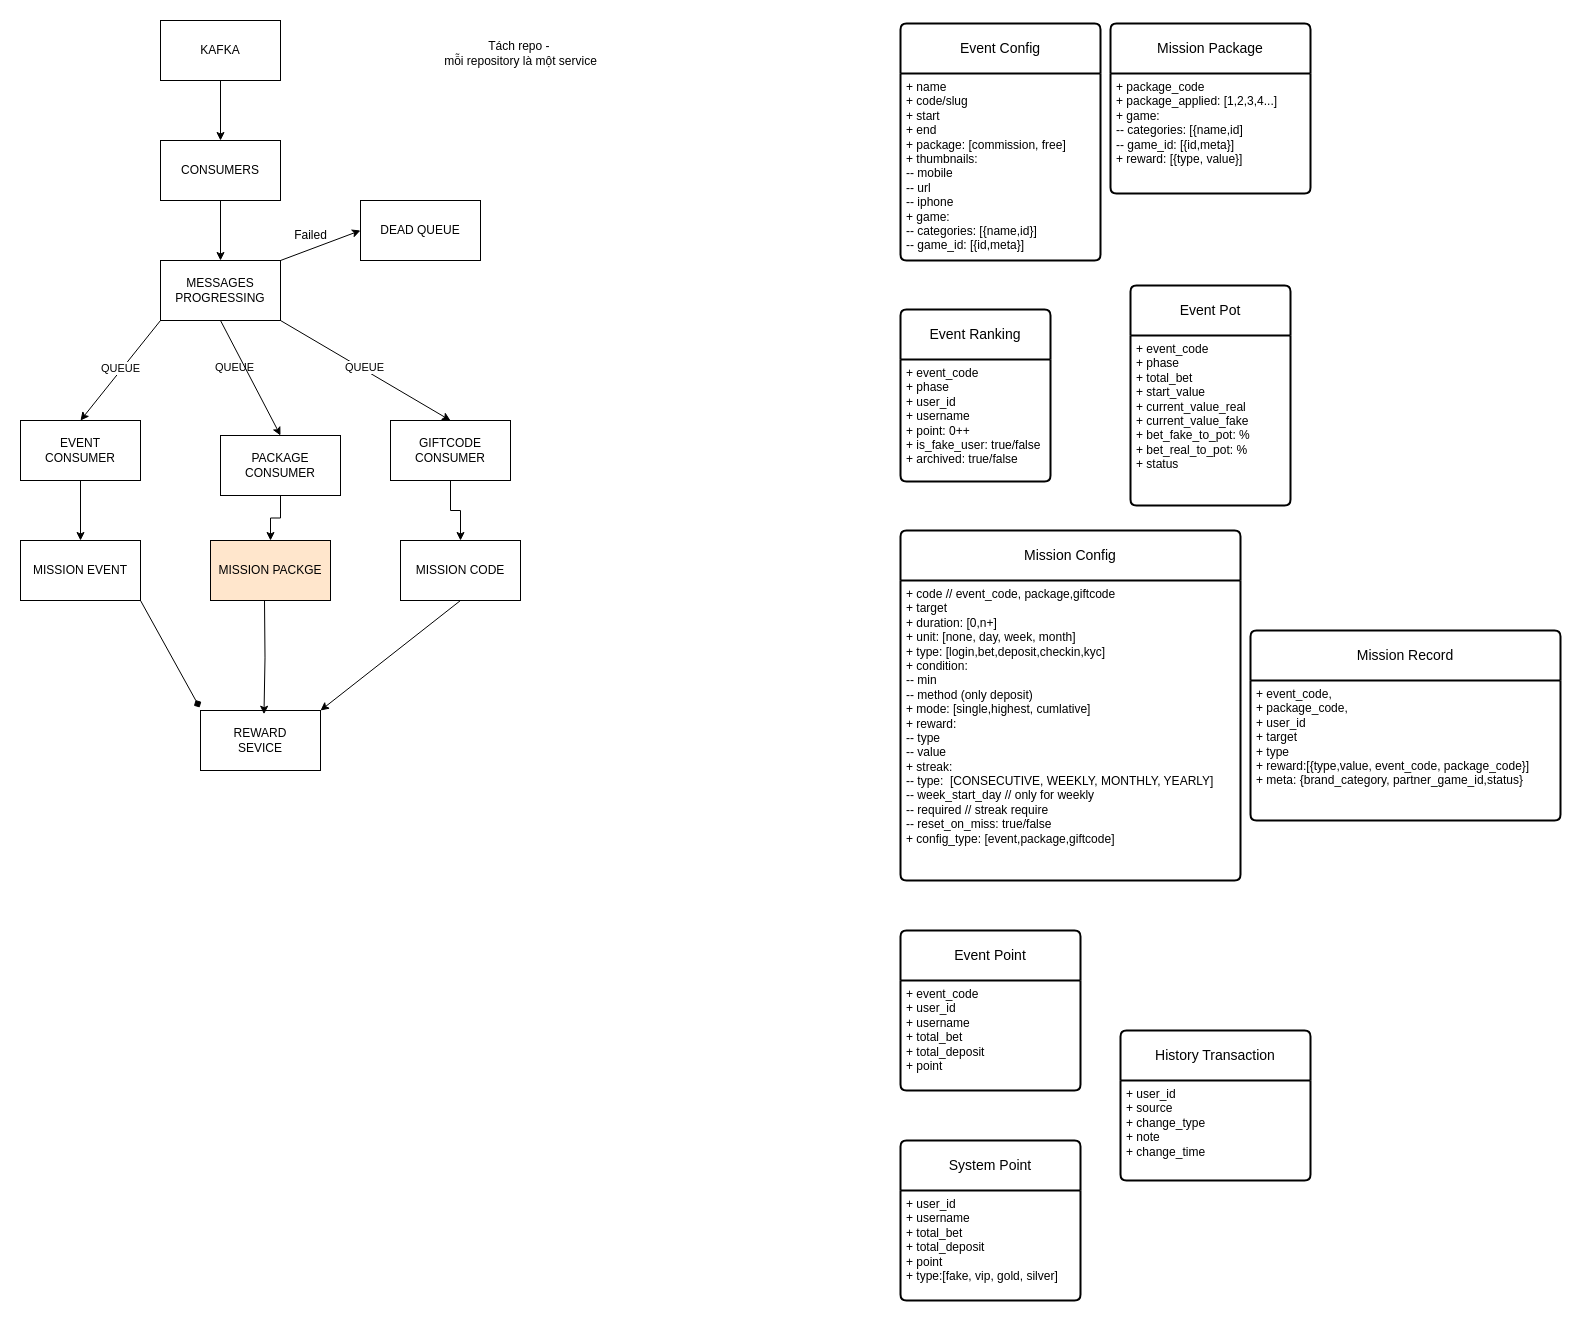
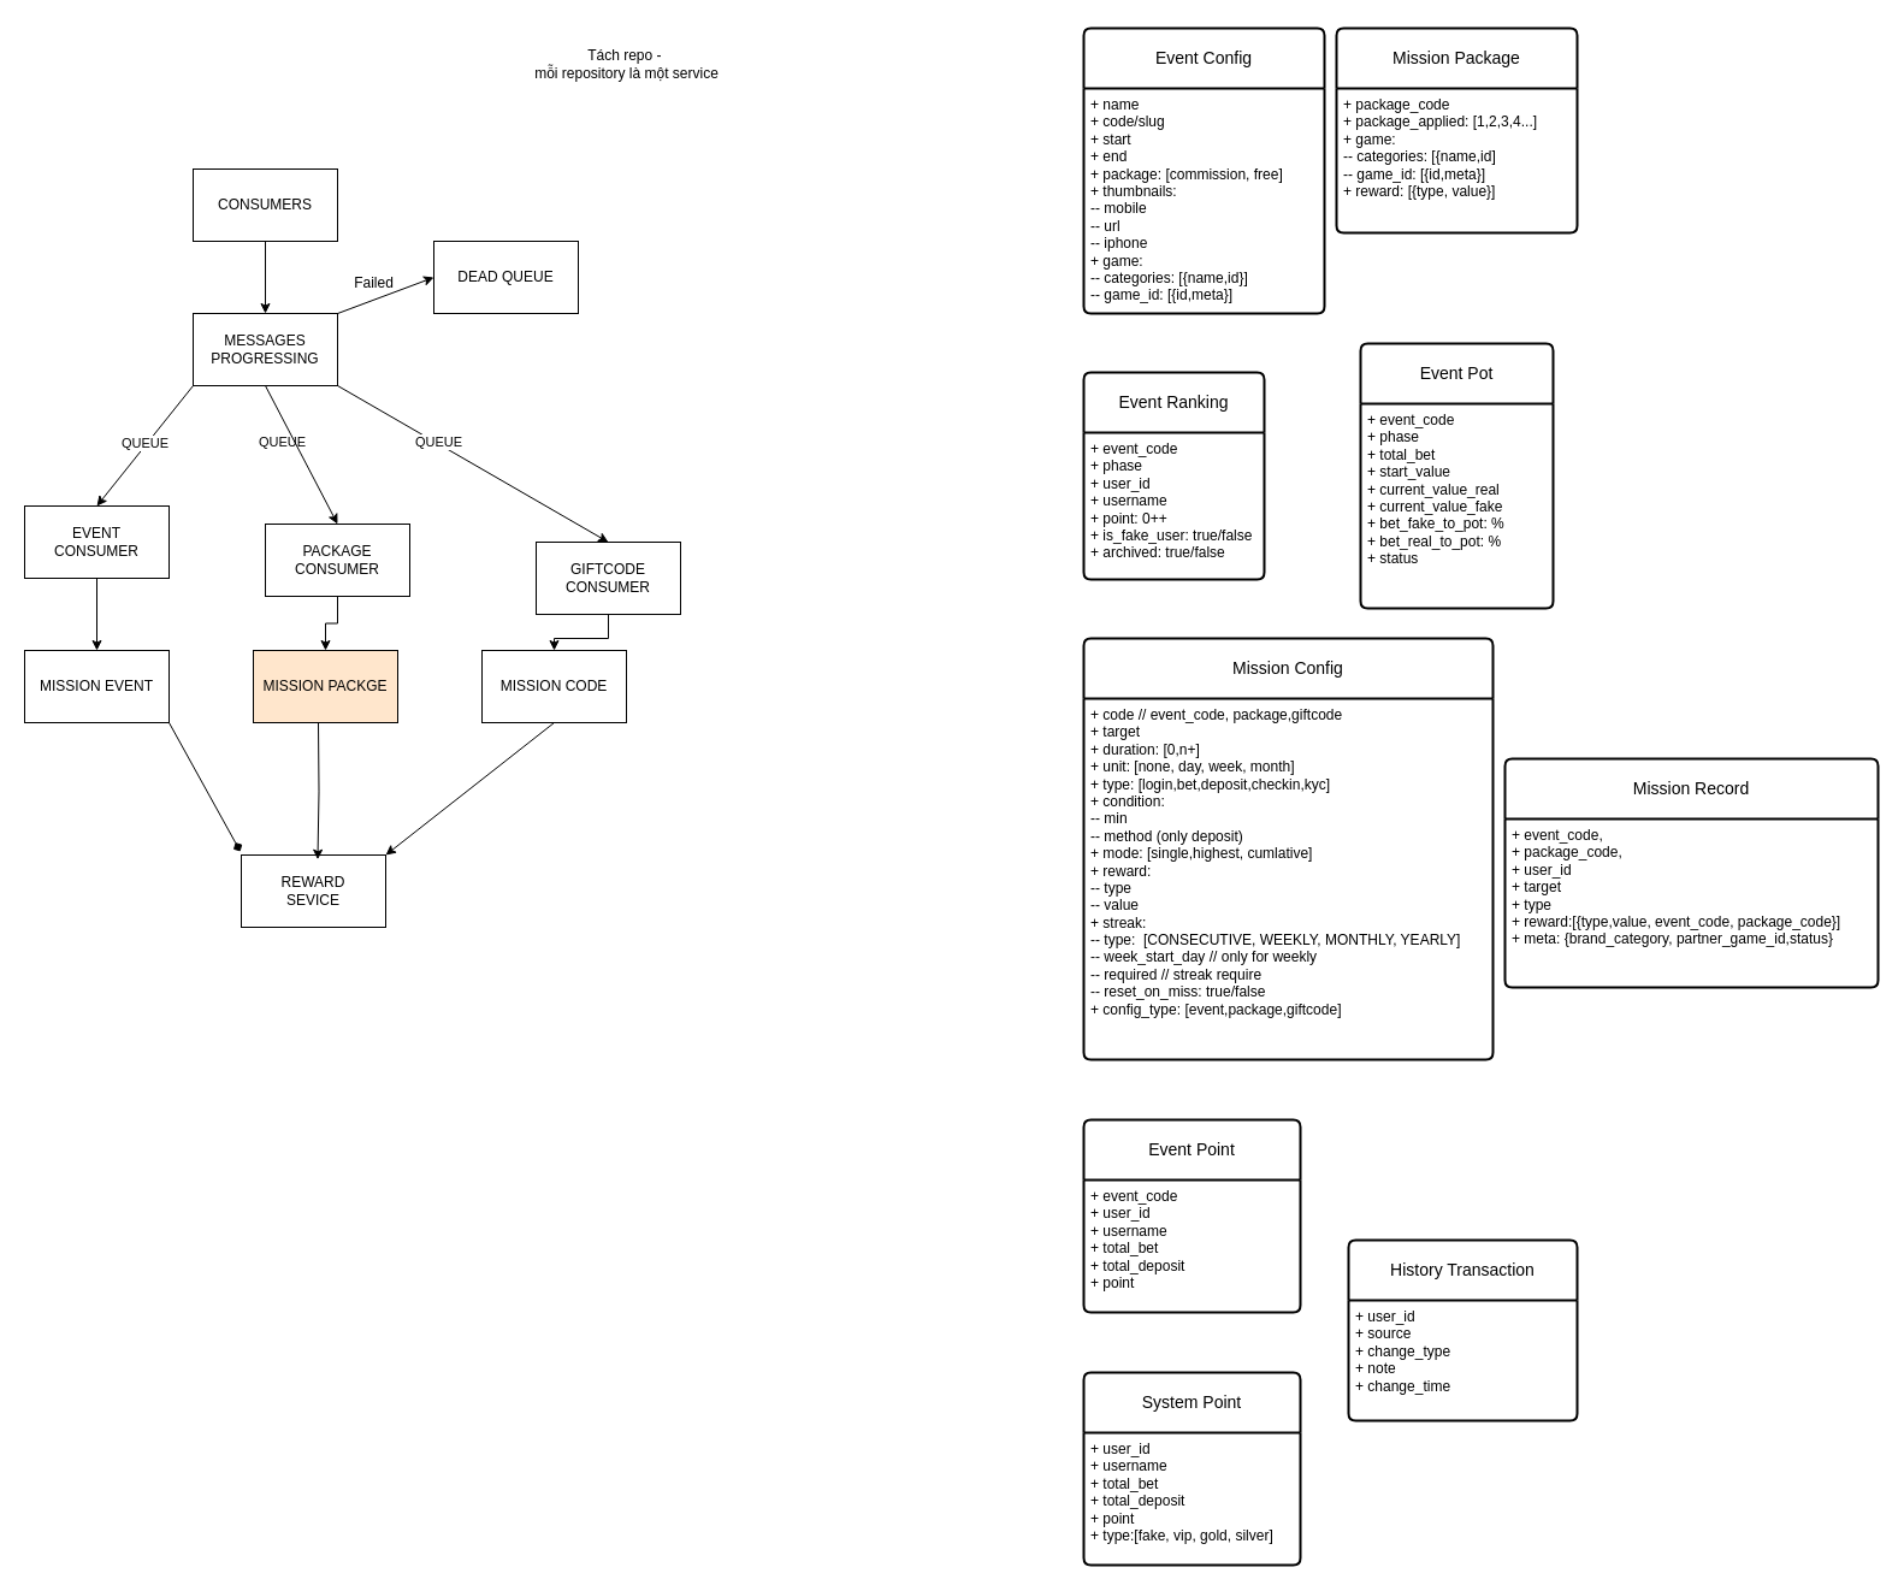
- <mxCell id="2" value="KAFKA" style="rounded=0;whiteSpace=wrap;html=1;" parent="1" vertex="1"><mxGeometry x="160" y="20" width="120" height="60" as="geometry" /></mxCell>
- <mxCell id="3" value="" style="endArrow=classic;html=1;rounded=0;exitX=0.5;exitY=1;exitDx=0;exitDy=0;entryX=0.5;entryY=0;entryDx=0;entryDy=0;" parent="1" source="2" target="4" edge="1"><mxGeometry width="50" height="50" relative="1" as="geometry"><mxPoint x="217.68" y="83.06" as="sourcePoint" /><mxPoint x="219" y="140" as="targetPoint" /></mxGeometry></mxCell>
- <mxCell id="35" value="GIFTCODE&lt;br&gt;CONSUMER" style="rounded=0;whiteSpace=wrap;html=1;" vertex="1" parent="1"><mxGeometry x="390" y="420" width="120" height="60" as="geometry" /></mxCell>
+ <mxCell id="35" value="GIFTCODE&lt;br&gt;CONSUMER" style="rounded=0;whiteSpace=wrap;html=1;" vertex="1" parent="1"><mxGeometry x="445" y="450" width="120" height="60" as="geometry" /></mxCell>
